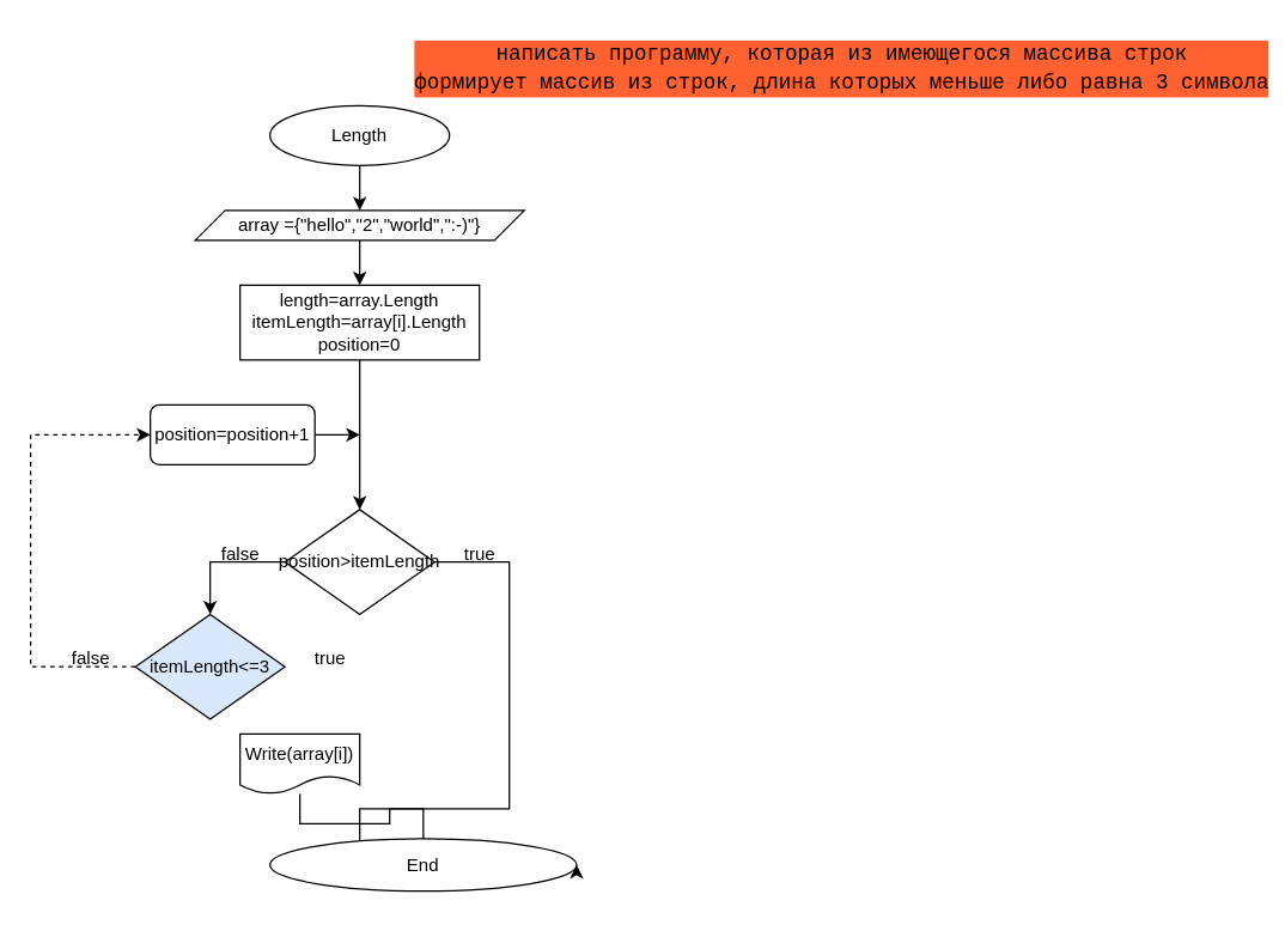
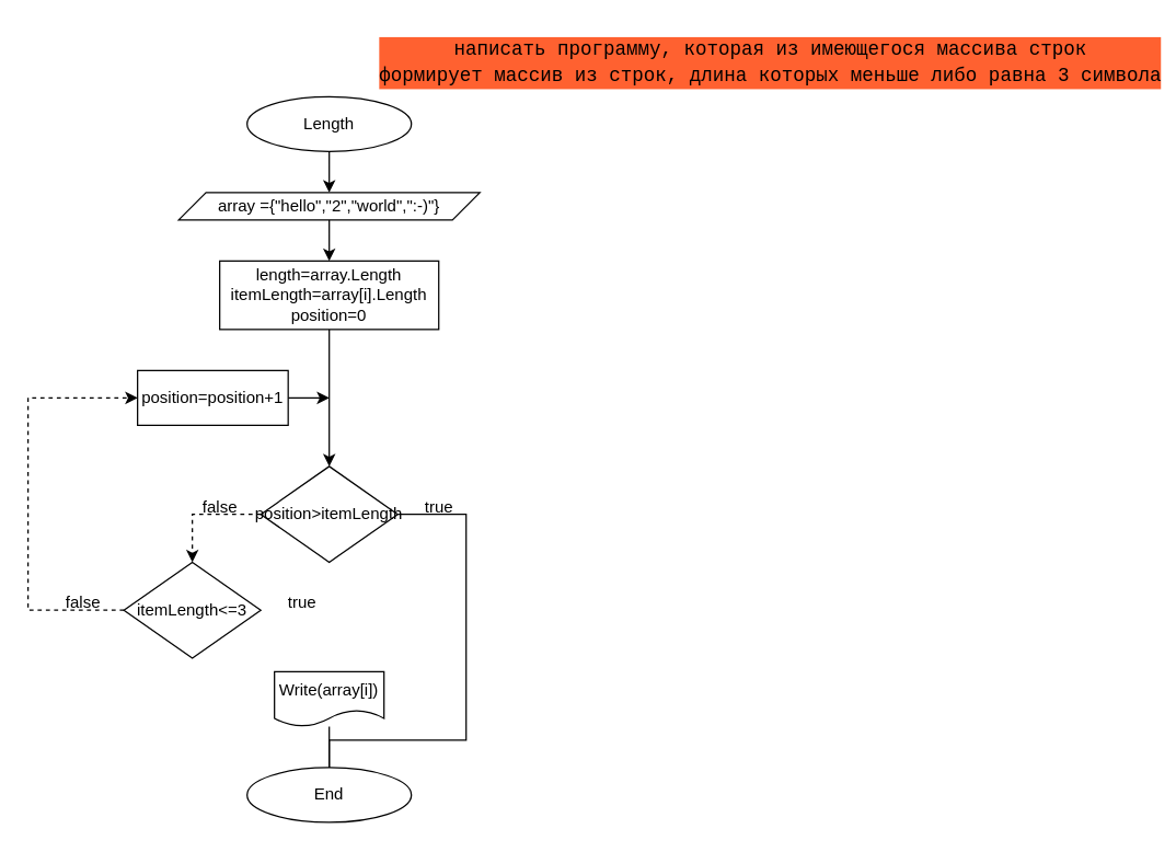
- <mxCell id="14" value="position=position+1" style="whiteSpace=wrap;html=1;rounded=1;" vertex="1" parent="1"><mxGeometry x="100" y="270" width="110" height="40" as="geometry" /></mxCell>
+ <mxCell id="14" value="position=position+1" style="rounded=0;whiteSpace=wrap;html=1;" vertex="1" parent="1"><mxGeometry x="100" y="270" width="110" height="40" as="geometry" /></mxCell>
- <mxCell id="8" value="" style="edgeStyle=orthogonalEdgeStyle;rounded=0;orthogonalLoop=1;jettySize=auto;html=1;" edge="1" parent="1" source="10" target="12"><mxGeometry relative="1" as="geometry"><Array as="points"><mxPoint x="140" y="375" /></Array></mxGeometry></mxCell>
+ <mxCell id="8" value="" style="edgeStyle=orthogonalEdgeStyle;rounded=0;orthogonalLoop=1;jettySize=auto;html=1;dashed=1;" edge="1" parent="1" source="10" target="12"><mxGeometry relative="1" as="geometry"><Array as="points"><mxPoint x="140" y="375" /></Array></mxGeometry></mxCell>
- <mxCell id="12" value="itemLength&amp;lt;=3" style="rhombus;whiteSpace=wrap;html=1;fillColor=#dae8fc;" vertex="1" parent="1"><mxGeometry x="90" y="410" width="100" height="70" as="geometry" /></mxCell>
+ <mxCell id="12" value="itemLength&amp;lt;=3" style="rhombus;whiteSpace=wrap;html=1;" vertex="1" parent="1"><mxGeometry x="90" y="410" width="100" height="70" as="geometry" /></mxCell>
- <mxCell id="16" value="Write(array[i])" style="shape=document;whiteSpace=wrap;html=1;boundedLbl=1;" vertex="1" parent="1"><mxGeometry x="160" y="490" width="80" height="40" as="geometry" /></mxCell>
+ <mxCell id="16" value="Write(array[i])" style="shape=document;whiteSpace=wrap;html=1;boundedLbl=1;" vertex="1" parent="1"><mxGeometry x="200" y="490" width="80" height="40" as="geometry" /></mxCell>
- <mxCell id="17" value="End" style="ellipse;whiteSpace=wrap;html=1;" vertex="1" parent="1"><mxGeometry x="180" y="560" width="205" height="35" as="geometry" /></mxCell>
+ <mxCell id="17" value="End" style="ellipse;whiteSpace=wrap;html=1;" vertex="1" parent="1"><mxGeometry x="180" y="560" width="120" height="40" as="geometry" /></mxCell>
